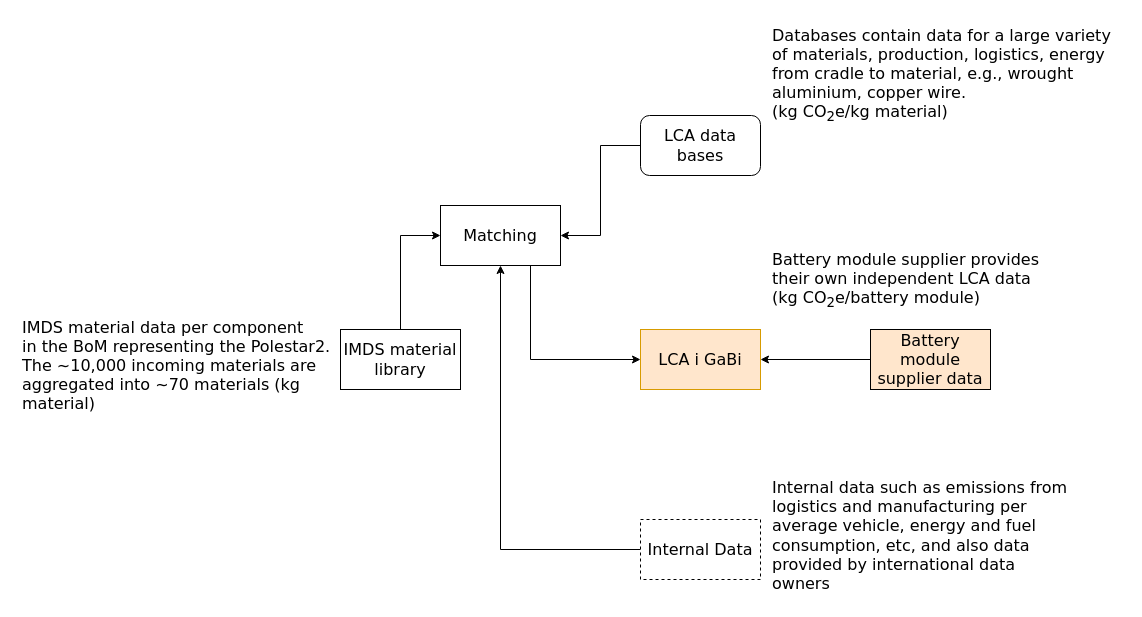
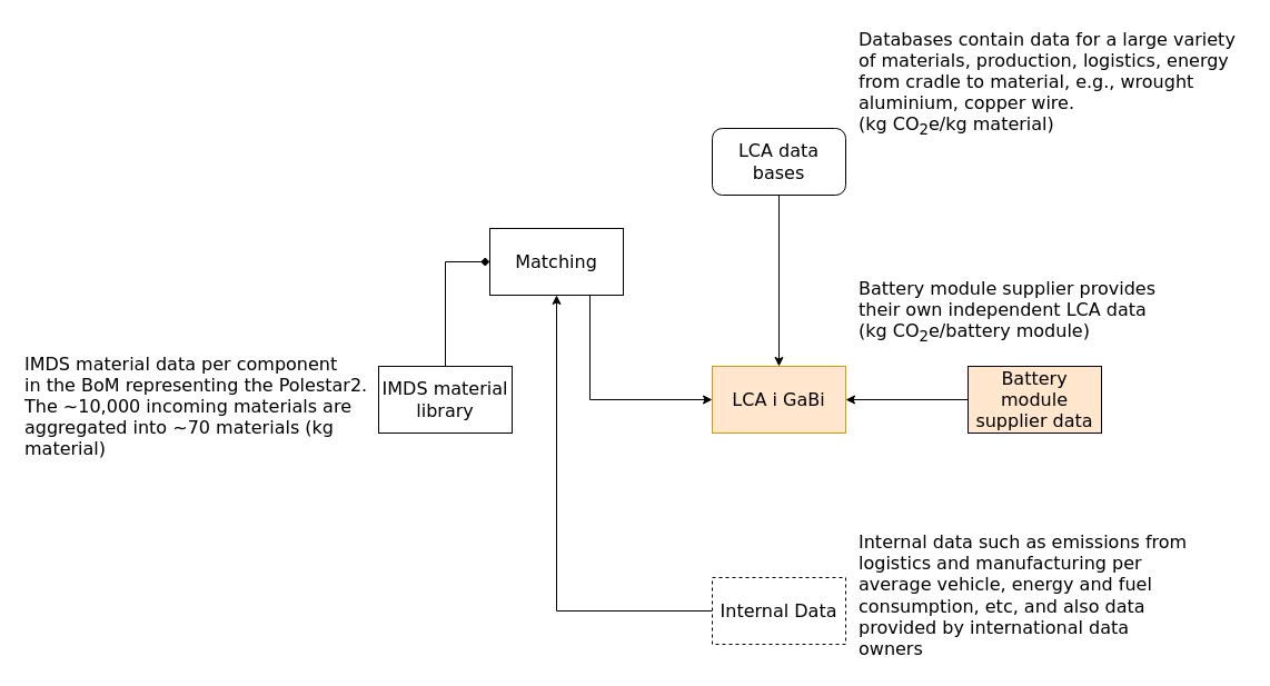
- <mxCell id="2" style="edgeStyle=orthogonalEdgeStyle;rounded=0;orthogonalLoop=1;jettySize=auto;html=1;entryX=1;entryY=0.5;entryDx=0;entryDy=0;fontFamily=Dejavu Sans;fontSize=16;" edge="1" parent="1" source="3" target="5"><mxGeometry relative="1" as="geometry" /></mxCell>
+ <mxCell id="2" style="edgeStyle=orthogonalEdgeStyle;rounded=0;orthogonalLoop=1;jettySize=auto;html=1;fontFamily=Dejavu Sans;fontSize=16;" edge="1" parent="1" source="3" target="12"><mxGeometry relative="1" as="geometry" /></mxCell>
- <mxCell id="6" style="edgeStyle=orthogonalEdgeStyle;rounded=0;orthogonalLoop=1;jettySize=auto;html=1;entryX=0;entryY=0.5;entryDx=0;entryDy=0;fontFamily=Dejavu Sans;fontSize=16;" edge="1" parent="1" source="7" target="5"><mxGeometry relative="1" as="geometry" /></mxCell>
+ <mxCell id="6" style="edgeStyle=orthogonalEdgeStyle;rounded=0;orthogonalLoop=1;jettySize=auto;html=1;entryX=0;entryY=0.5;entryDx=0;entryDy=0;fontFamily=Dejavu Sans;fontSize=16;endArrow=diamond;" edge="1" parent="1" source="7" target="5"><mxGeometry relative="1" as="geometry" /></mxCell>
